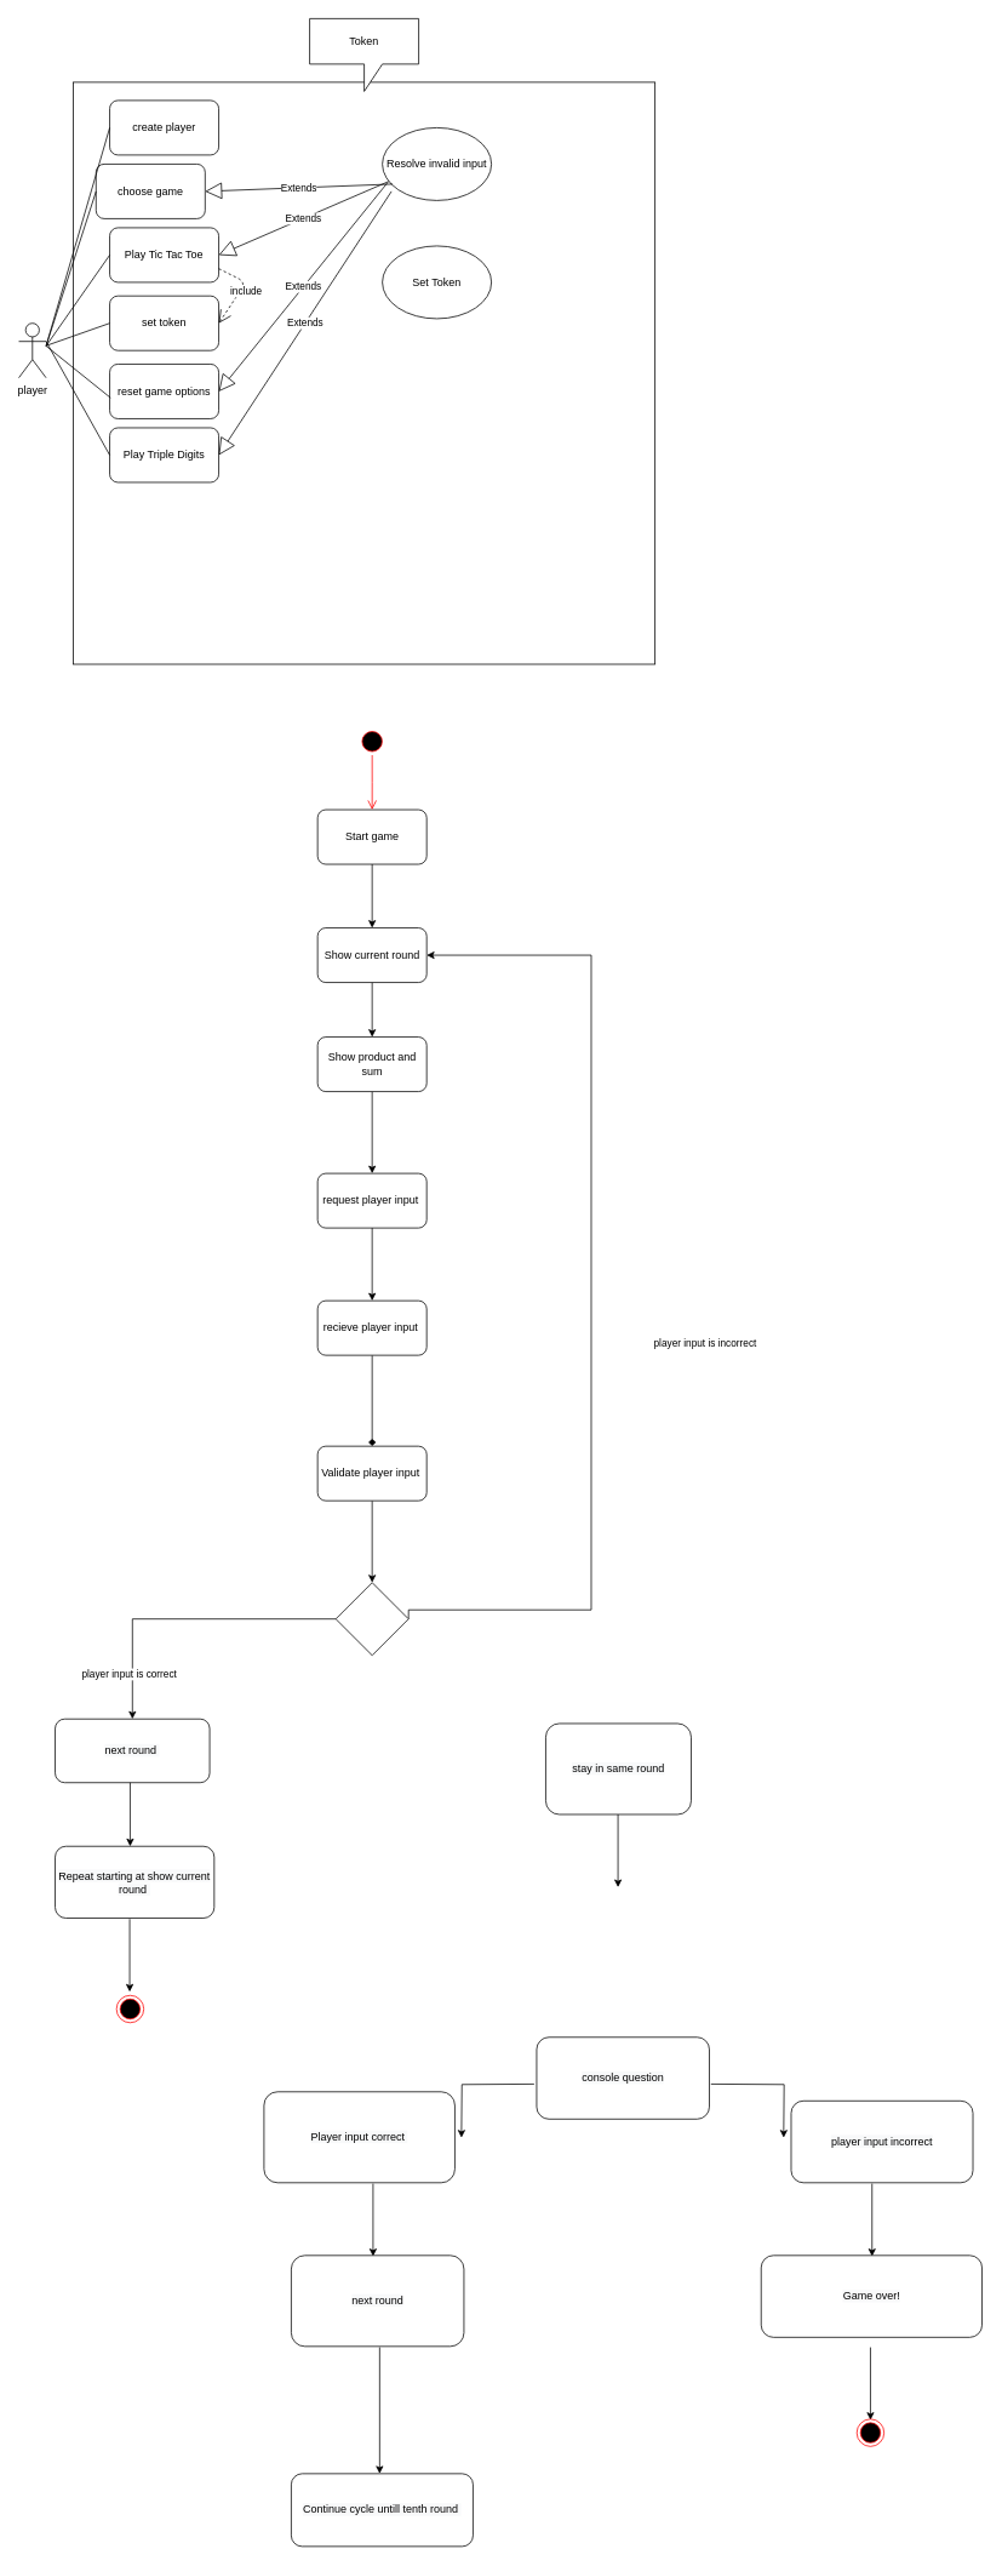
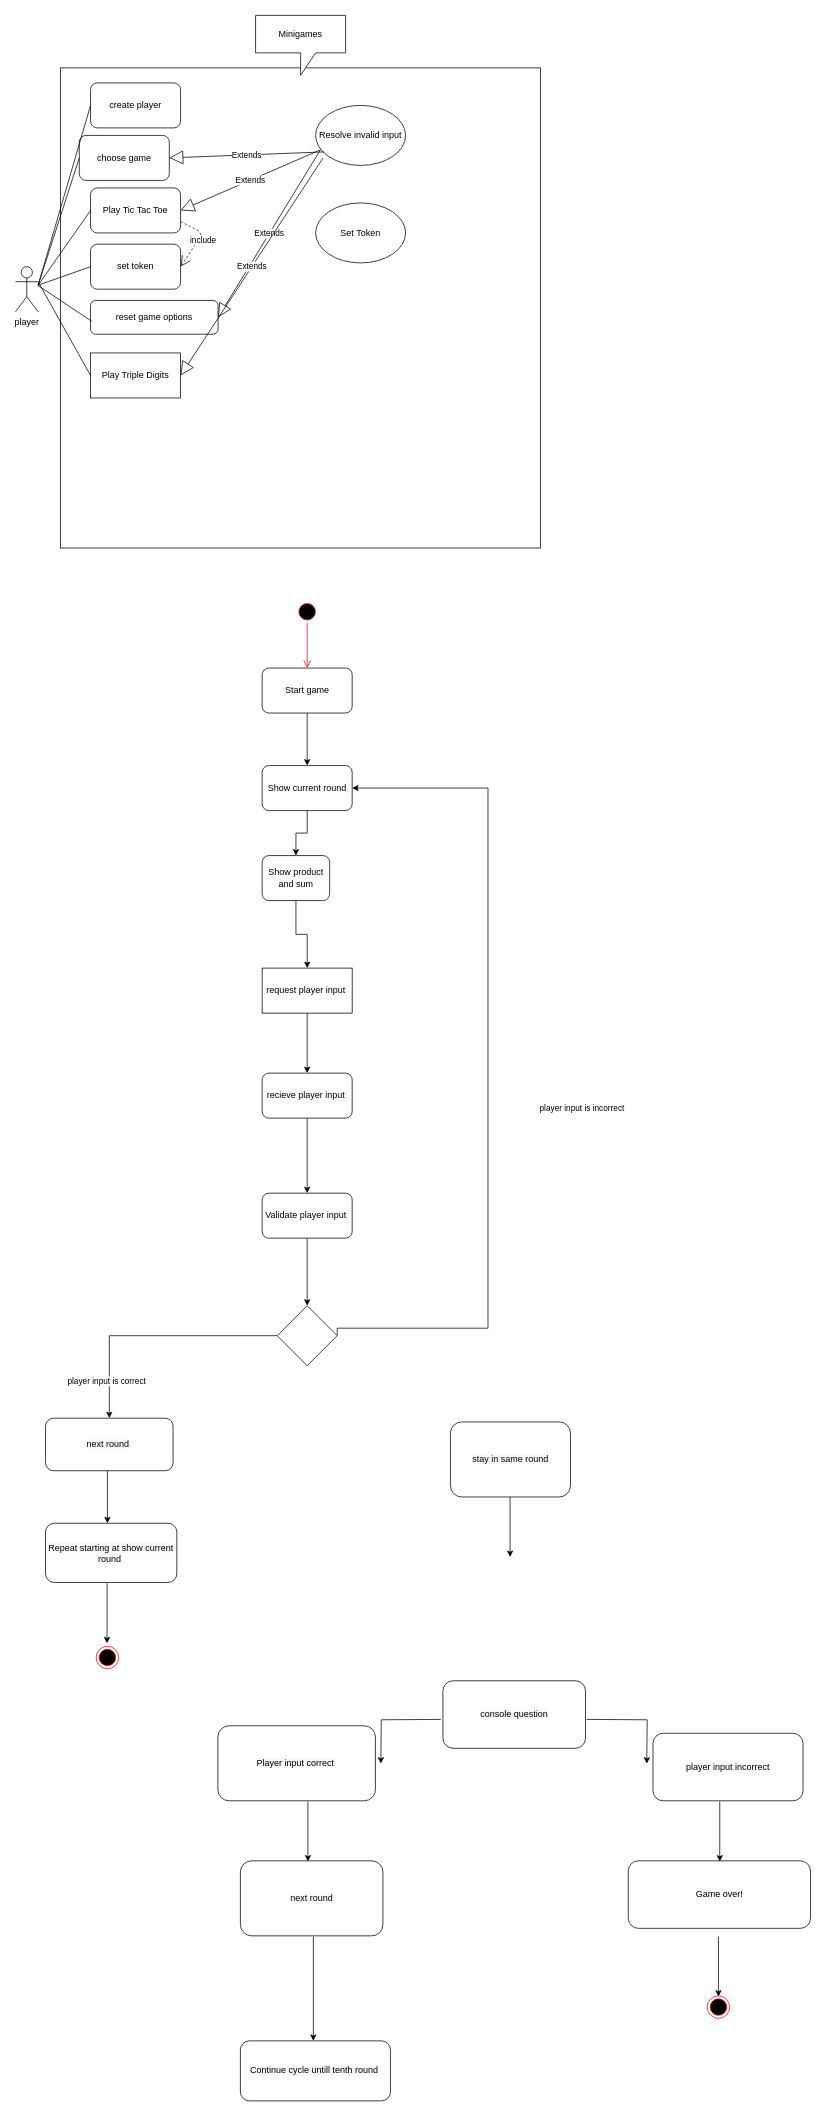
- <mxCell id="16" value="Token" style="shape=callout;whiteSpace=wrap;html=1;perimeter=calloutPerimeter;" parent="1" vertex="1"><mxGeometry x="340" y="20" width="120" height="80" as="geometry" /></mxCell>
+ <mxCell id="16" value="Minigames" style="shape=callout;whiteSpace=wrap;html=1;perimeter=calloutPerimeter;" parent="1" vertex="1"><mxGeometry x="340" y="20" width="120" height="80" as="geometry" /></mxCell>
- <mxCell id="8" value="reset game options" style="rounded=1;whiteSpace=wrap;html=1;" parent="1" vertex="1"><mxGeometry x="120" y="400" width="120" height="60" as="geometry" /></mxCell>
+ <mxCell id="8" value="reset game options" style="rounded=1;whiteSpace=wrap;html=1;" parent="1" vertex="1"><mxGeometry x="120" y="400" width="170" height="45" as="geometry" /></mxCell>
- <mxCell id="9" value="Play Triple Digits" style="rounded=1;whiteSpace=wrap;html=1;" parent="1" vertex="1"><mxGeometry x="120" y="470" width="120" height="60" as="geometry" /></mxCell>
+ <mxCell id="9" value="Play Triple Digits" style="whiteSpace=wrap;html=1;rounded=0;" parent="1" vertex="1"><mxGeometry x="120" y="470" width="120" height="60" as="geometry" /></mxCell>
- <mxCell id="46" value="Show product and sum" style="rounded=1;whiteSpace=wrap;html=1;" vertex="1" parent="1"><mxGeometry x="348.75" y="1140" width="120" height="60" as="geometry" /></mxCell>
+ <mxCell id="46" value="Show product and sum" style="rounded=1;whiteSpace=wrap;html=1;" vertex="1" parent="1"><mxGeometry x="348.75" y="1140" width="90" height="60" as="geometry" /></mxCell>
- <mxCell id="48" value="request player input&amp;nbsp;" style="rounded=1;whiteSpace=wrap;html=1;" vertex="1" parent="1"><mxGeometry x="348.75" y="1290" width="120" height="60" as="geometry" /></mxCell>
+ <mxCell id="48" value="request player input&amp;nbsp;" style="whiteSpace=wrap;html=1;rounded=0;" vertex="1" parent="1"><mxGeometry x="348.75" y="1290" width="120" height="60" as="geometry" /></mxCell>
- <mxCell id="49" value="" style="edgeStyle=orthogonalEdgeStyle;rounded=0;orthogonalLoop=1;jettySize=auto;html=1;endArrow=diamond;" edge="1" parent="1" source="50" target="52"><mxGeometry relative="1" as="geometry" /></mxCell>
+ <mxCell id="49" value="" style="edgeStyle=orthogonalEdgeStyle;rounded=0;orthogonalLoop=1;jettySize=auto;html=1;" edge="1" parent="1" source="50" target="52"><mxGeometry relative="1" as="geometry" /></mxCell>
